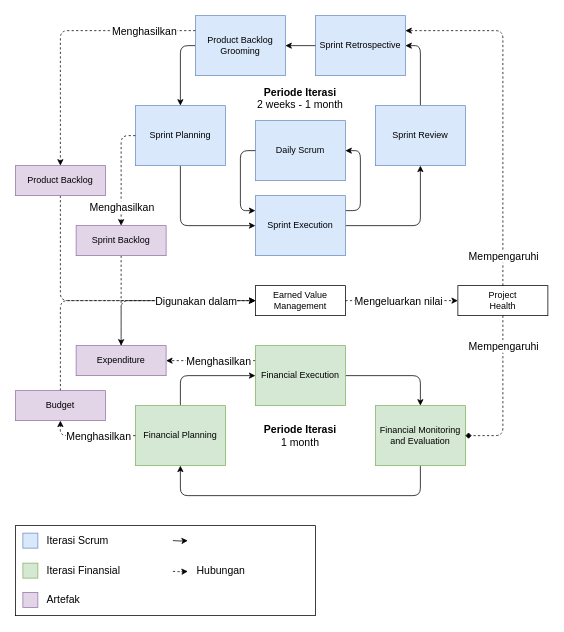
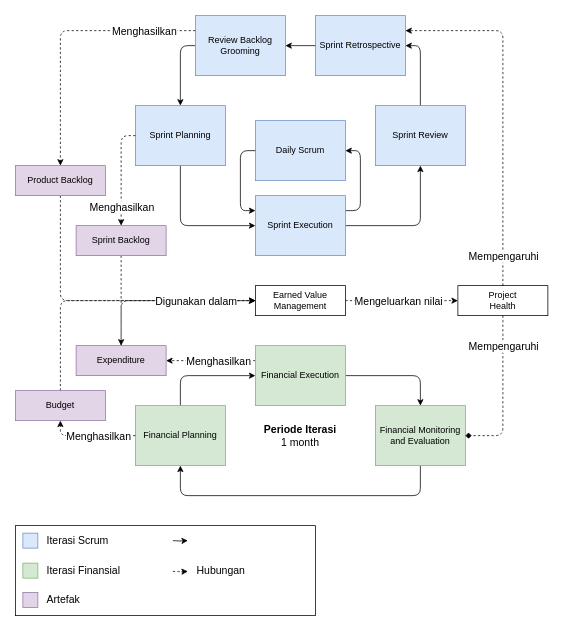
- <mxCell id="3" value="Product Backlog Grooming" style="rounded=0;whiteSpace=wrap;html=1;fillColor=#dae8fc;strokeColor=#6c8ebf;" parent="1" vertex="1"><mxGeometry x="260" y="20" width="120" height="80" as="geometry" /></mxCell>
+ <mxCell id="3" value="Review Backlog Grooming" style="rounded=0;whiteSpace=wrap;html=1;fillColor=#dae8fc;strokeColor=#6c8ebf;" parent="1" vertex="1"><mxGeometry x="260" y="20" width="120" height="80" as="geometry" /></mxCell>
- <mxCell id="46" value="&lt;font style=&quot;font-size: 14px;&quot;&gt;&lt;b&gt;Periode Iterasi&lt;/b&gt;&lt;br&gt;2 weeks - 1 month&lt;/font&gt;" style="text;html=1;strokeColor=none;fillColor=none;align=center;verticalAlign=middle;whiteSpace=wrap;rounded=0;" parent="1" vertex="1"><mxGeometry x="340" y="115" width="120" height="30" as="geometry" /></mxCell>
